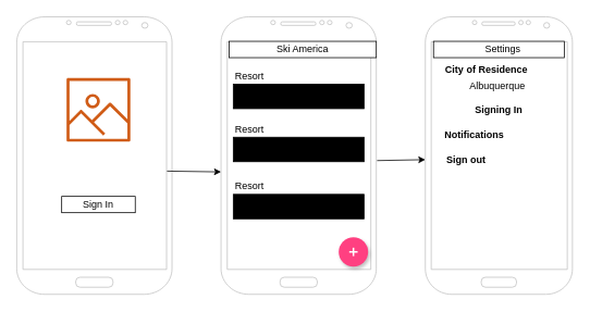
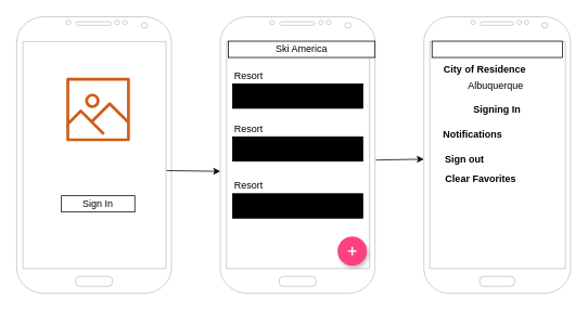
- <mxCell id="6" value="Settings" style="text;html=1;strokeColor=none;fillColor=none;align=center;verticalAlign=middle;whiteSpace=wrap;rounded=0;" parent="1" vertex="1"><mxGeometry x="570" y="50" width="90" height="20" as="geometry" /></mxCell>
+ <mxCell id="12" value="&lt;b&gt;Clear Favorites&lt;/b&gt;" style="text;html=1;strokeColor=none;fillColor=none;align=center;verticalAlign=middle;whiteSpace=wrap;rounded=0;" parent="1" vertex="1"><mxGeometry x="540" y="210" width="100" height="20" as="geometry" /></mxCell>
